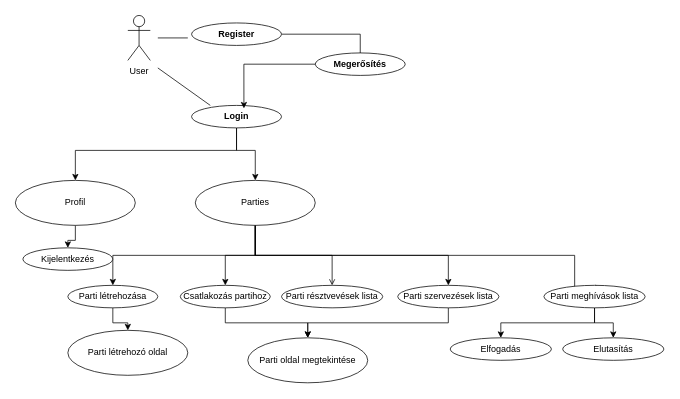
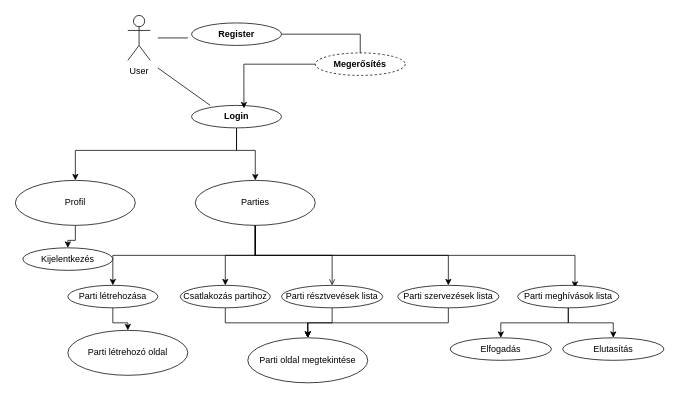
- <mxCell id="32" value="&lt;b&gt;Megerősítés&lt;/b&gt;" style="ellipse;whiteSpace=wrap;html=1;" vertex="1" parent="1"><mxGeometry x="420" y="70" width="120" height="30" as="geometry" /></mxCell>
+ <mxCell id="32" value="&lt;b&gt;Megerősítés&lt;/b&gt;" style="ellipse;whiteSpace=wrap;html=1;dashed=1;" vertex="1" parent="1"><mxGeometry x="420" y="70" width="120" height="30" as="geometry" /></mxCell>
- <mxCell id="27" value="Parti meghívások lista" style="ellipse;whiteSpace=wrap;html=1;" vertex="1" parent="1"><mxGeometry x="725" y="380" width="135" height="30" as="geometry" /></mxCell>
+ <mxCell id="27" value="Parti meghívások lista" style="ellipse;whiteSpace=wrap;html=1;" vertex="1" parent="1"><mxGeometry x="690" y="380" width="135" height="30" as="geometry" /></mxCell>
+ <mxCell id="21" style="edgeStyle=orthogonalEdgeStyle;rounded=0;orthogonalLoop=1;jettySize=auto;html=1;entryX=0.5;entryY=0;entryDx=0;entryDy=0;" edge="1" parent="1" source="22" target="30"><mxGeometry relative="1" as="geometry" /></mxCell>
